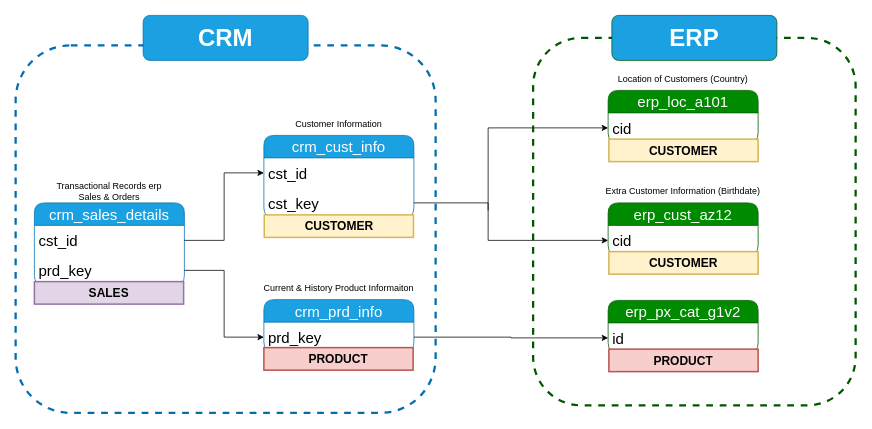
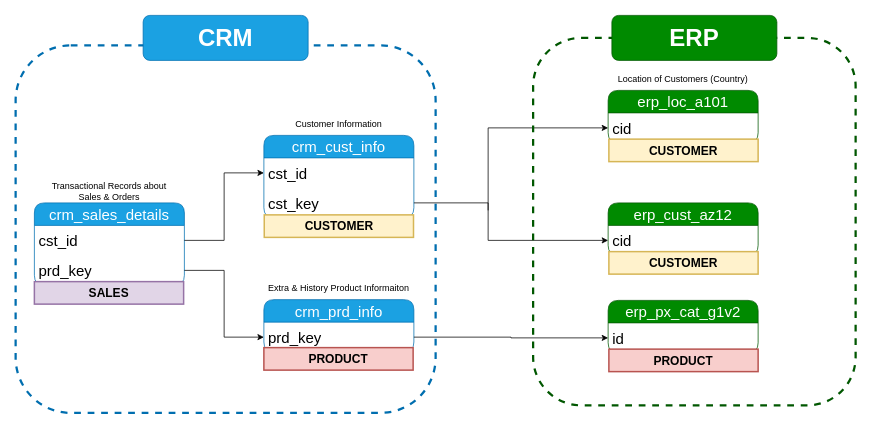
- <mxCell id="28" value="&lt;font style=&quot;font-size: 32px;&quot;&gt;&lt;b style=&quot;&quot;&gt;ERP&lt;/b&gt;&lt;/font&gt;" style="rounded=1;whiteSpace=wrap;html=1;fillColor=#1ba1e2;fontColor=#ffffff;strokeColor=#005700;" parent="1" vertex="1"><mxGeometry x="815" y="20" width="220" height="60" as="geometry" /></mxCell>
+ <mxCell id="28" value="&lt;font style=&quot;font-size: 32px;&quot;&gt;&lt;b style=&quot;&quot;&gt;ERP&lt;/b&gt;&lt;/font&gt;" style="rounded=1;whiteSpace=wrap;html=1;fillColor=#008a00;fontColor=#ffffff;strokeColor=#005700;" parent="1" vertex="1"><mxGeometry x="815" y="20" width="220" height="60" as="geometry" /></mxCell>
- <mxCell id="13" value="Transactional Records erp Sales &amp;amp; Orders" style="text;html=1;align=center;verticalAlign=middle;whiteSpace=wrap;rounded=0;" parent="1" vertex="1"><mxGeometry x="60" y="240" width="170" height="30" as="geometry" /></mxCell>
+ <mxCell id="13" value="Transactional Records about Sales &amp;amp; Orders" style="text;html=1;align=center;verticalAlign=middle;whiteSpace=wrap;rounded=0;" parent="1" vertex="1"><mxGeometry x="60" y="240" width="170" height="30" as="geometry" /></mxCell>
- <mxCell id="16" value="Extra Customer Information (Birthdate)" style="text;html=1;align=center;verticalAlign=middle;whiteSpace=wrap;rounded=0;" parent="1" vertex="1"><mxGeometry x="800" y="240" width="220" height="30" as="geometry" /></mxCell>
- <mxCell id="9" value="Current &amp;amp; History Product Informaiton" style="text;html=1;align=center;verticalAlign=middle;whiteSpace=wrap;rounded=0;" parent="1" vertex="1"><mxGeometry x="341" y="369" width="220" height="30" as="geometry" /></mxCell>
+ <mxCell id="9" value="Extra &amp;amp; History Product Informaiton" style="text;html=1;align=center;verticalAlign=middle;whiteSpace=wrap;rounded=0;" parent="1" vertex="1"><mxGeometry x="341" y="369" width="220" height="30" as="geometry" /></mxCell>
